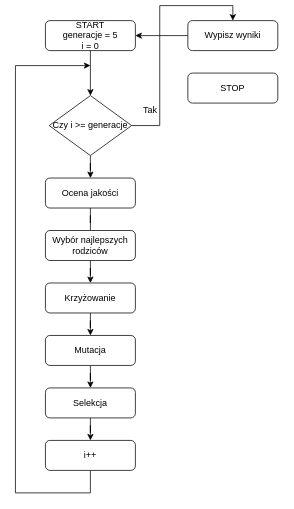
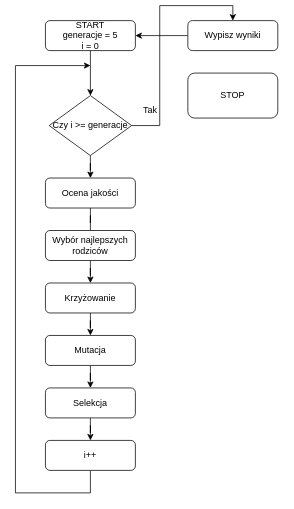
- <mxCell id="4" value="STOP" style="rounded=1;whiteSpace=wrap;html=1;fontSize=12;glass=0;strokeWidth=1;shadow=0;" vertex="1" parent="1"><mxGeometry x="250" y="90" width="120" height="40" as="geometry" /></mxCell>
+ <mxCell id="4" value="STOP" style="rounded=1;whiteSpace=wrap;html=1;fontSize=12;glass=0;strokeWidth=1;shadow=0;" vertex="1" parent="1"><mxGeometry x="250" y="90" width="120" height="60" as="geometry" /></mxCell>
